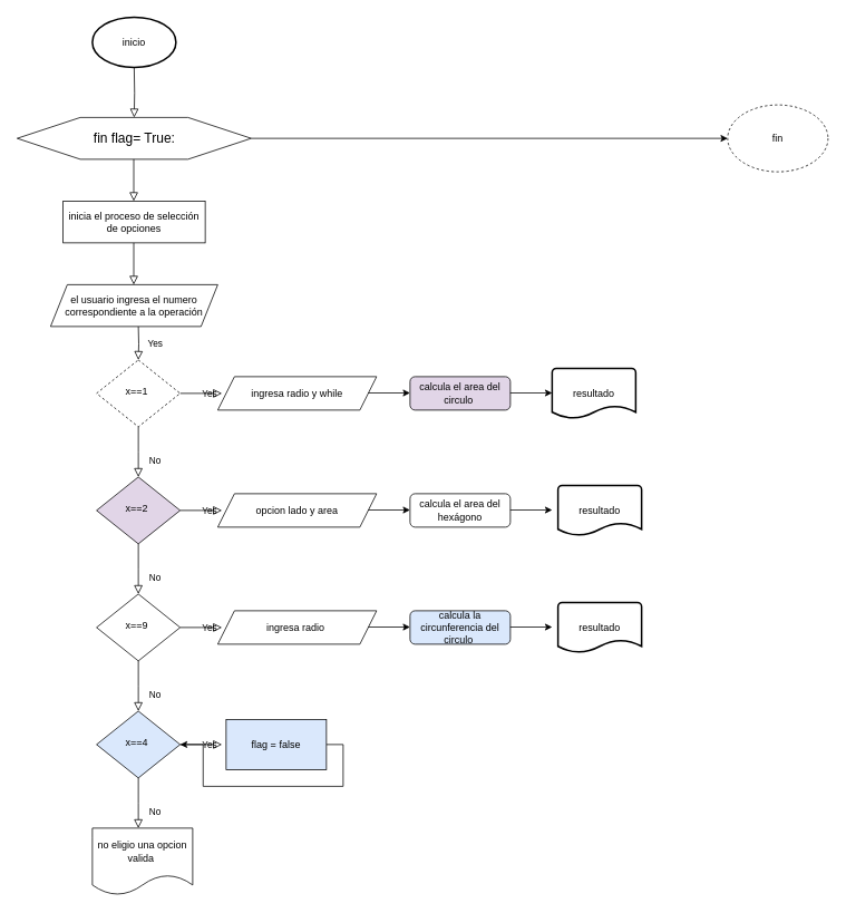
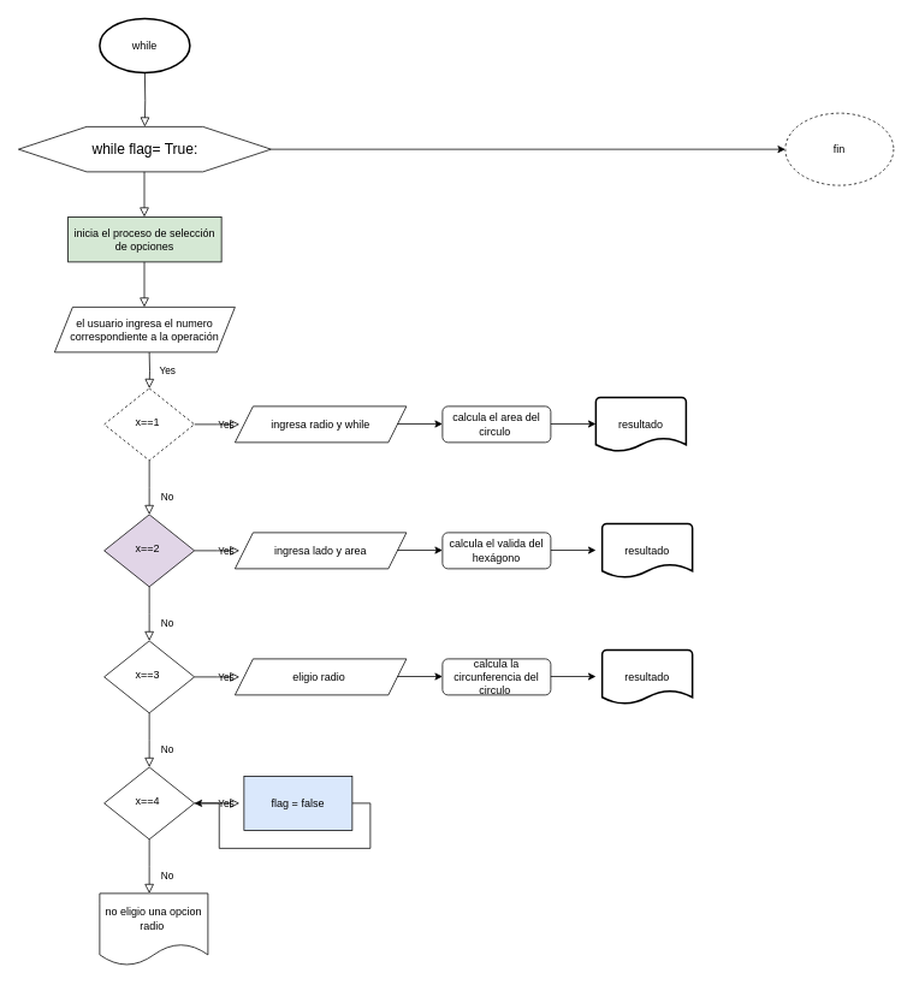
- <mxCell id="8" value="inicio" style="strokeWidth=2;html=1;shape=mxgraph.flowchart.start_1;whiteSpace=wrap;" vertex="1" parent="1"><mxGeometry x="110" y="20" width="100" height="60" as="geometry" /></mxCell>
+ <mxCell id="8" value="while" style="strokeWidth=2;html=1;shape=mxgraph.flowchart.start_1;whiteSpace=wrap;" vertex="1" parent="1"><mxGeometry x="110" y="20" width="100" height="60" as="geometry" /></mxCell>
- <mxCell id="11" value="&lt;font style=&quot;font-size: 16px&quot;&gt;fin flag= True:&lt;/font&gt;" style="text;html=1;strokeColor=none;fillColor=none;align=center;verticalAlign=middle;whiteSpace=wrap;rounded=0;" vertex="1" parent="1"><mxGeometry x="92.5" y="160" width="135" height="10" as="geometry" /></mxCell>
+ <mxCell id="11" value="&lt;font style=&quot;font-size: 16px&quot;&gt;while flag= True:&lt;/font&gt;" style="text;html=1;strokeColor=none;fillColor=none;align=center;verticalAlign=middle;whiteSpace=wrap;rounded=0;" vertex="1" parent="1"><mxGeometry x="92.5" y="160" width="135" height="10" as="geometry" /></mxCell>
- <mxCell id="13" value="inicia el proceso de selección de opciones" style="rounded=0;whiteSpace=wrap;html=1;" vertex="1" parent="1"><mxGeometry x="75" y="240" width="170" height="50" as="geometry" /></mxCell>
+ <mxCell id="13" value="inicia el proceso de selección de opciones" style="rounded=0;whiteSpace=wrap;html=1;fillColor=#d5e8d4;" vertex="1" parent="1"><mxGeometry x="75" y="240" width="170" height="50" as="geometry" /></mxCell>
- <mxCell id="7" value="calcula el area del circulo&amp;nbsp;" style="rounded=1;whiteSpace=wrap;html=1;fontSize=12;glass=0;strokeWidth=1;shadow=0;fillColor=#e1d5e7;" parent="1" vertex="1"><mxGeometry x="490" y="450" width="120" height="40" as="geometry" /></mxCell>
+ <mxCell id="7" value="calcula el area del circulo&amp;nbsp;" style="rounded=1;whiteSpace=wrap;html=1;fontSize=12;glass=0;strokeWidth=1;shadow=0;" parent="1" vertex="1"><mxGeometry x="490" y="450" width="120" height="40" as="geometry" /></mxCell>
- <mxCell id="24" value="opcion lado y area" style="shape=parallelogram;perimeter=parallelogramPerimeter;whiteSpace=wrap;html=1;fixedSize=1;" vertex="1" parent="1"><mxGeometry x="260" y="590" width="190" height="40" as="geometry" /></mxCell>
+ <mxCell id="24" value="ingresa lado y area" style="shape=parallelogram;perimeter=parallelogramPerimeter;whiteSpace=wrap;html=1;fixedSize=1;" vertex="1" parent="1"><mxGeometry x="260" y="590" width="190" height="40" as="geometry" /></mxCell>
- <mxCell id="23" value="calcula el area del hexágono" style="rounded=1;whiteSpace=wrap;html=1;fontSize=12;glass=0;strokeWidth=1;shadow=0;" vertex="1" parent="1"><mxGeometry x="490" y="590" width="120" height="40" as="geometry" /></mxCell>
+ <mxCell id="23" value="calcula el valida del hexágono" style="rounded=1;whiteSpace=wrap;html=1;fontSize=12;glass=0;strokeWidth=1;shadow=0;" vertex="1" parent="1"><mxGeometry x="490" y="590" width="120" height="40" as="geometry" /></mxCell>
- <mxCell id="30" value="x==9&amp;nbsp;" style="rhombus;whiteSpace=wrap;html=1;shadow=0;fontFamily=Helvetica;fontSize=12;align=center;strokeWidth=1;spacing=6;spacingTop=-4;" vertex="1" parent="1"><mxGeometry x="115" y="710" width="100" height="80" as="geometry" /></mxCell>
+ <mxCell id="30" value="x==3&amp;nbsp;" style="rhombus;whiteSpace=wrap;html=1;shadow=0;fontFamily=Helvetica;fontSize=12;align=center;strokeWidth=1;spacing=6;spacingTop=-4;" vertex="1" parent="1"><mxGeometry x="115" y="710" width="100" height="80" as="geometry" /></mxCell>
- <mxCell id="32" value="ingresa radio&amp;nbsp;" style="shape=parallelogram;perimeter=parallelogramPerimeter;whiteSpace=wrap;html=1;fixedSize=1;" vertex="1" parent="1"><mxGeometry x="260" y="730" width="190" height="40" as="geometry" /></mxCell>
+ <mxCell id="32" value="eligio radio&amp;nbsp;" style="shape=parallelogram;perimeter=parallelogramPerimeter;whiteSpace=wrap;html=1;fixedSize=1;" vertex="1" parent="1"><mxGeometry x="260" y="730" width="190" height="40" as="geometry" /></mxCell>
- <mxCell id="31" value="calcula la circunferencia del circulo&amp;nbsp;" style="rounded=1;whiteSpace=wrap;html=1;fontSize=12;glass=0;strokeWidth=1;shadow=0;fillColor=#dae8fc;" vertex="1" parent="1"><mxGeometry x="490" y="730" width="120" height="40" as="geometry" /></mxCell>
+ <mxCell id="31" value="calcula la circunferencia del circulo&amp;nbsp;" style="rounded=1;whiteSpace=wrap;html=1;fontSize=12;glass=0;strokeWidth=1;shadow=0;" vertex="1" parent="1"><mxGeometry x="490" y="730" width="120" height="40" as="geometry" /></mxCell>
- <mxCell id="38" value="x==4&amp;nbsp;" style="rhombus;whiteSpace=wrap;html=1;shadow=0;fontFamily=Helvetica;fontSize=12;align=center;strokeWidth=1;spacing=6;spacingTop=-4;fillColor=#dae8fc;" vertex="1" parent="1"><mxGeometry x="115" y="850" width="100" height="80" as="geometry" /></mxCell>
+ <mxCell id="38" value="x==4&amp;nbsp;" style="rhombus;whiteSpace=wrap;html=1;shadow=0;fontFamily=Helvetica;fontSize=12;align=center;strokeWidth=1;spacing=6;spacingTop=-4;" vertex="1" parent="1"><mxGeometry x="115" y="850" width="100" height="80" as="geometry" /></mxCell>
- <mxCell id="41" value="no eligio una opcion valida&amp;nbsp;" style="shape=document;whiteSpace=wrap;html=1;boundedLbl=1;" vertex="1" parent="1"><mxGeometry x="110" y="990" width="120" height="80" as="geometry" /></mxCell>
+ <mxCell id="41" value="no eligio una opcion radio&amp;nbsp;" style="shape=document;whiteSpace=wrap;html=1;boundedLbl=1;" vertex="1" parent="1"><mxGeometry x="110" y="990" width="120" height="80" as="geometry" /></mxCell>
